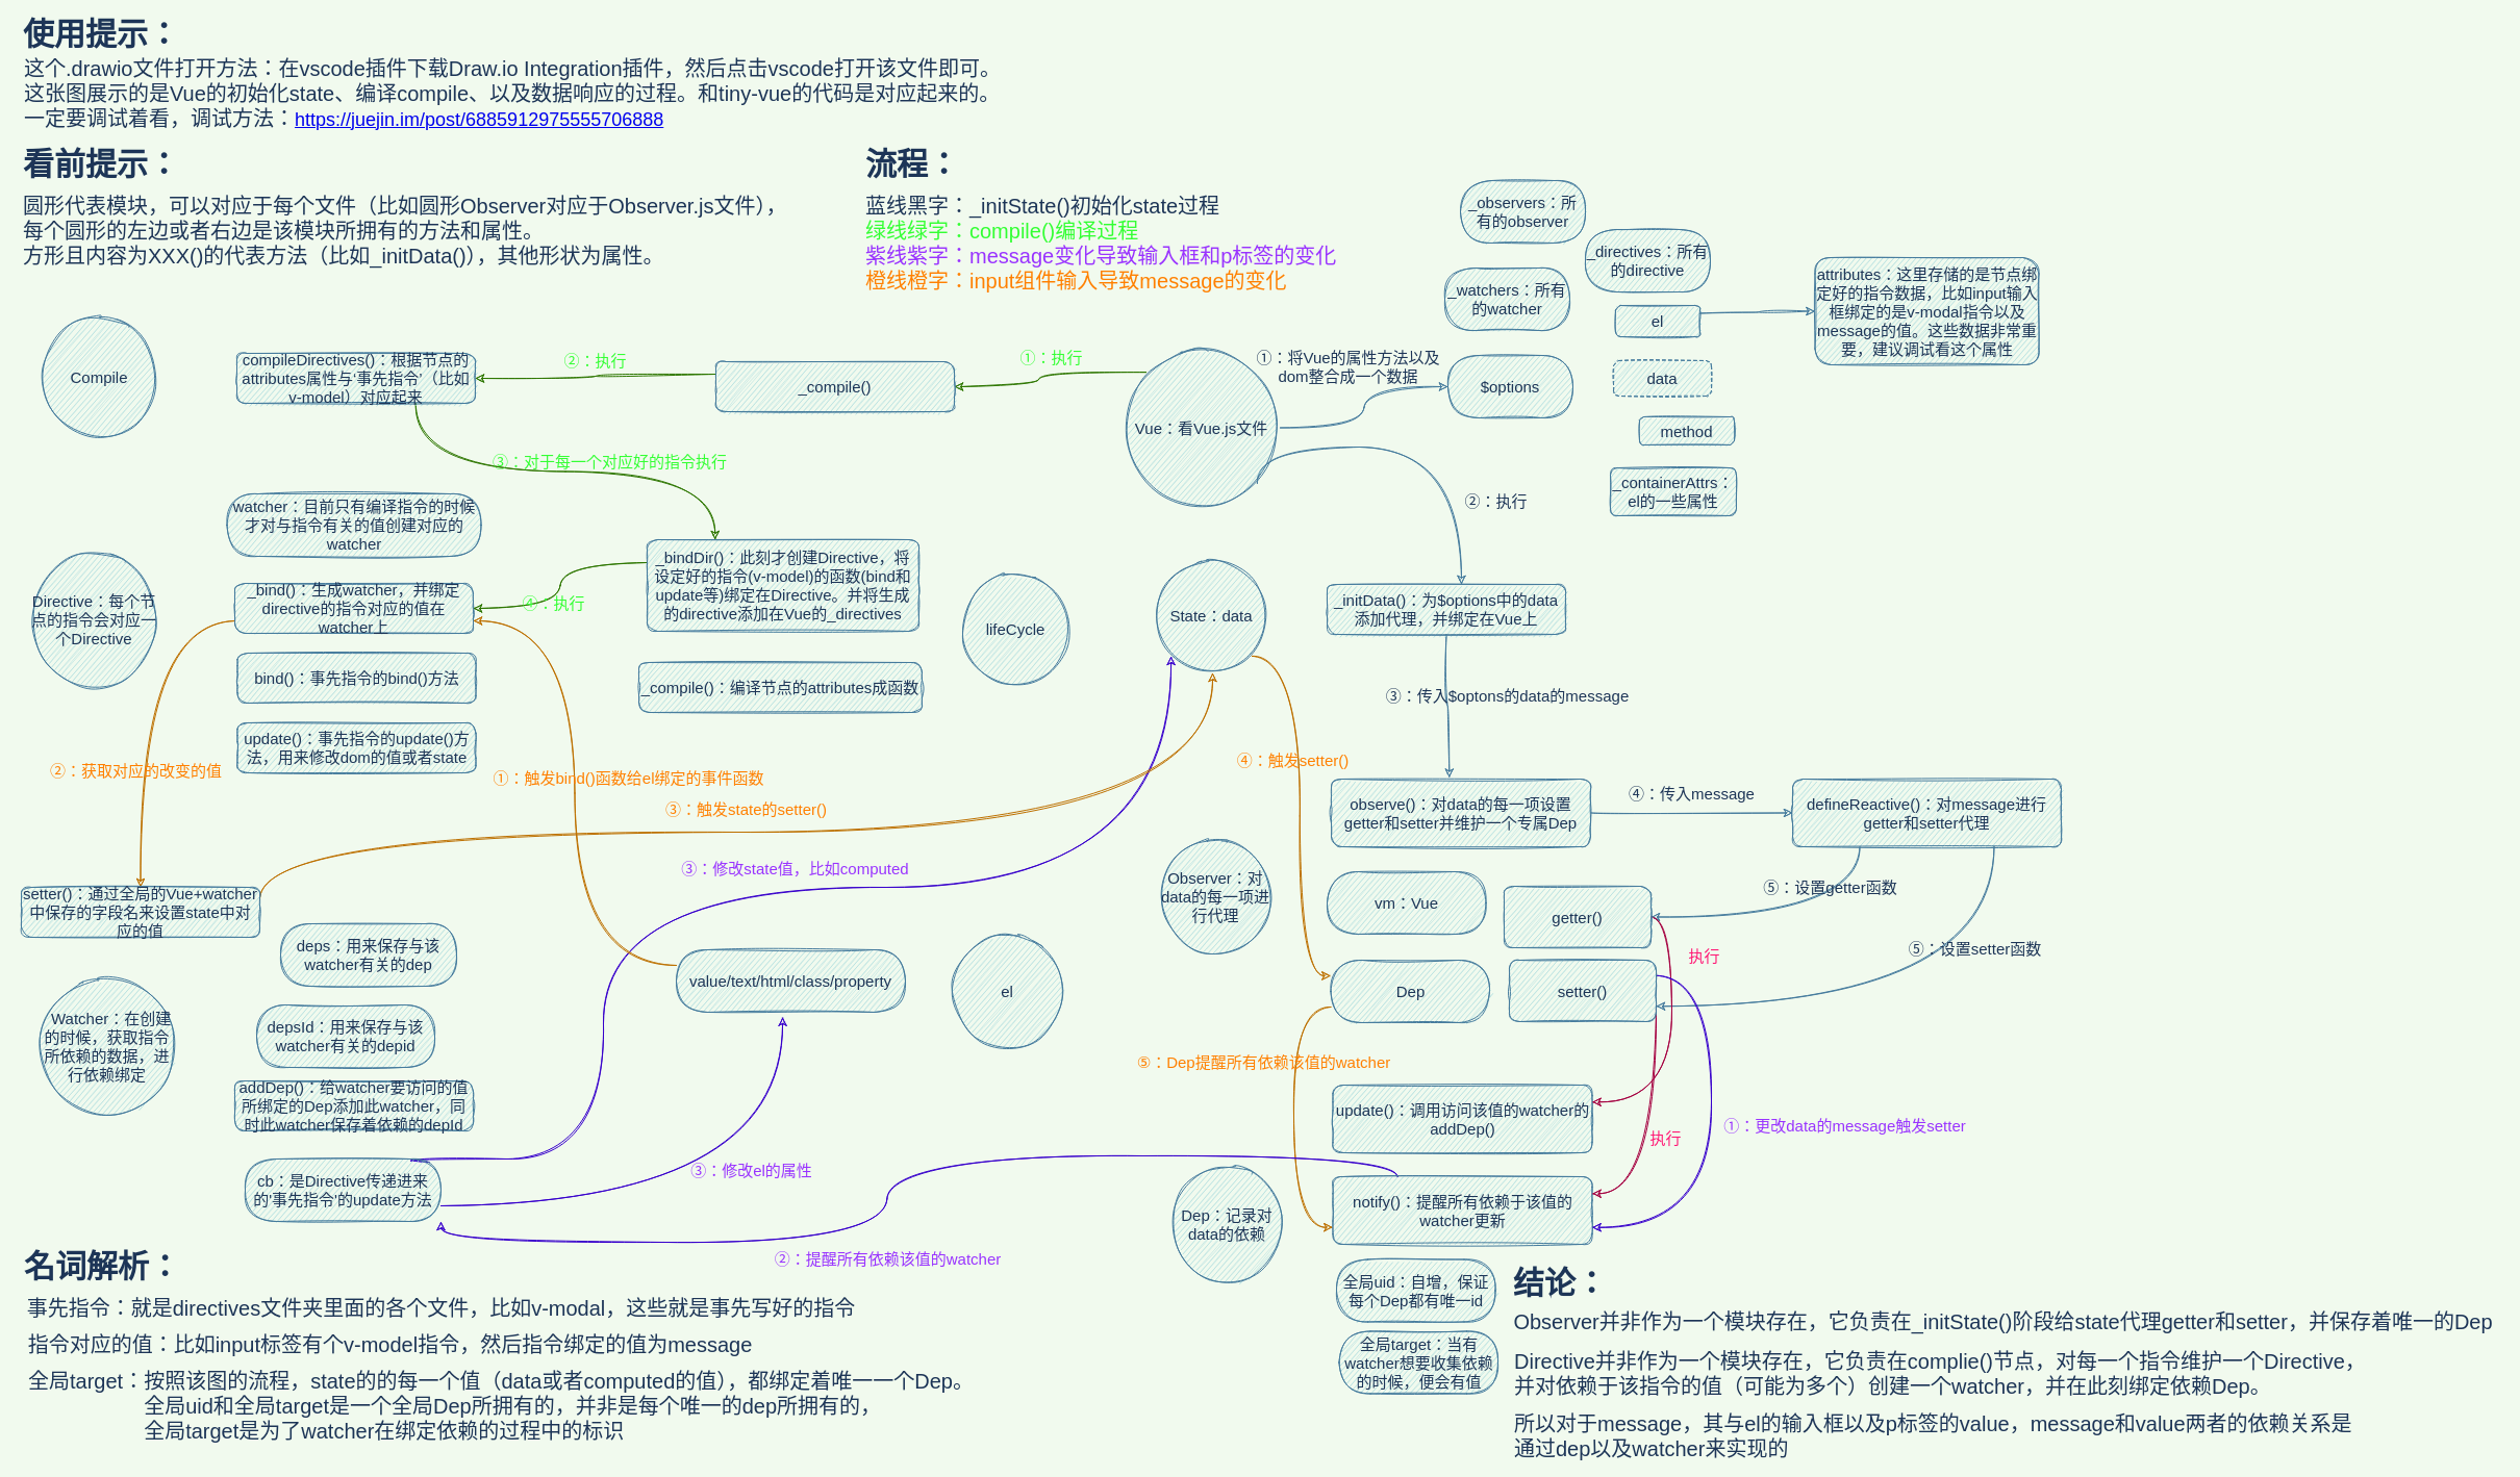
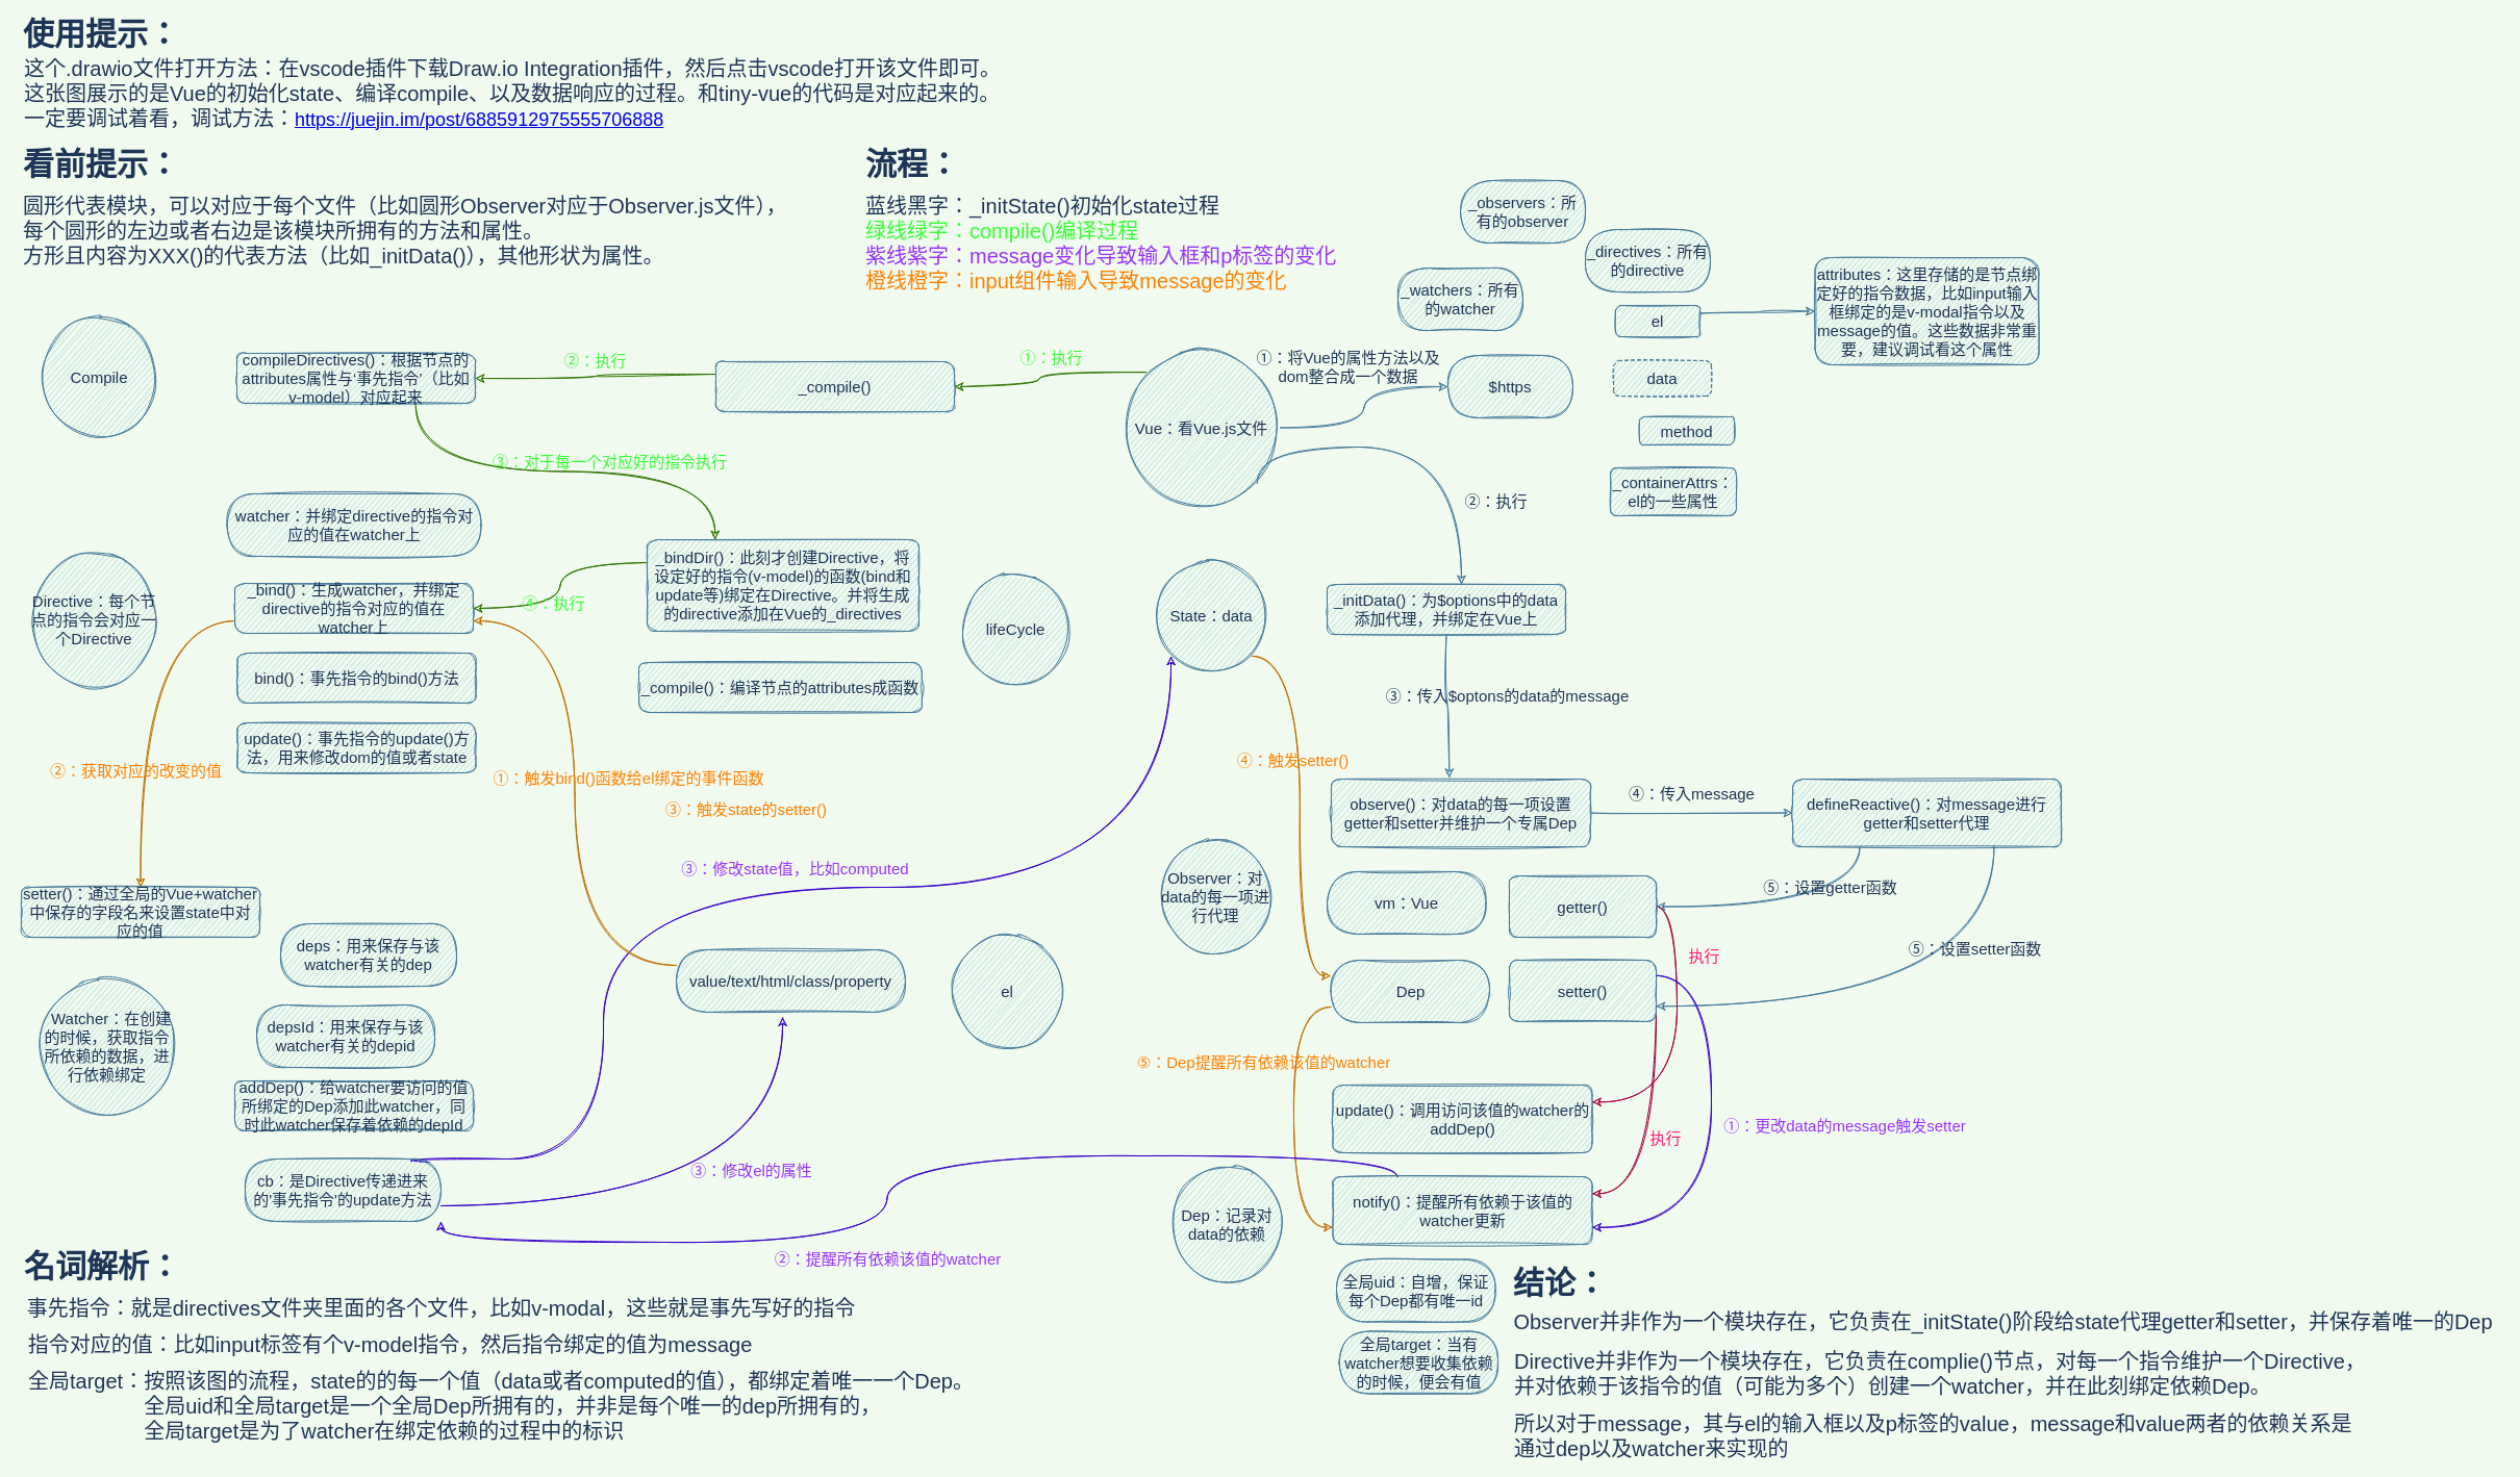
- <mxCell id="70" value="&lt;span&gt;_watchers：所有的watcher&lt;/span&gt;" style="whiteSpace=wrap;html=1;strokeColor=#457B9D;fillColor=#A8DADC;fontSize=15;fontColor=#1D3557;arcSize=50;sketch=1;rounded=1;" parent="1" vertex="1"><mxGeometry x="1387" y="257" width="120" height="60" as="geometry" /></mxCell>
+ <mxCell id="70" value="&lt;span&gt;_watchers：所有的watcher&lt;/span&gt;" style="whiteSpace=wrap;html=1;strokeColor=#457B9D;fillColor=#A8DADC;fontSize=15;fontColor=#1D3557;arcSize=50;sketch=1;rounded=1;" parent="1" vertex="1"><mxGeometry x="1342" y="257" width="120" height="60" as="geometry" /></mxCell>
- <mxCell id="10" value="&lt;span&gt;$options&lt;/span&gt;" style="whiteSpace=wrap;html=1;strokeColor=#457B9D;fillColor=#A8DADC;fontSize=15;fontColor=#1D3557;arcSize=50;sketch=1;rounded=1;" parent="1" vertex="1"><mxGeometry x="1390" y="341" width="120" height="60" as="geometry" /></mxCell>
+ <mxCell id="10" value="&lt;span&gt;$https&lt;/span&gt;" style="whiteSpace=wrap;html=1;strokeColor=#457B9D;fillColor=#A8DADC;fontSize=15;fontColor=#1D3557;arcSize=50;sketch=1;rounded=1;" parent="1" vertex="1"><mxGeometry x="1390" y="341" width="120" height="60" as="geometry" /></mxCell>
- <mxCell id="43" value="&lt;span&gt;watcher：目前只有编译指令的时候才对与指令有关的值创建对应的watcher&lt;/span&gt;" style="whiteSpace=wrap;html=1;strokeColor=#457B9D;fillColor=#A8DADC;fontSize=15;fontColor=#1D3557;arcSize=50;sketch=1;rounded=1;" parent="1" vertex="1"><mxGeometry x="217.5" y="474" width="244" height="60" as="geometry" /></mxCell>
+ <mxCell id="43" value="&lt;span&gt;watcher：并绑定directive的指令对应的值在watcher上&lt;/span&gt;" style="whiteSpace=wrap;html=1;strokeColor=#457B9D;fillColor=#A8DADC;fontSize=15;fontColor=#1D3557;arcSize=50;sketch=1;rounded=1;" parent="1" vertex="1"><mxGeometry x="217.5" y="474" width="244" height="60" as="geometry" /></mxCell>
- <mxCell id="73" style="edgeStyle=orthogonalEdgeStyle;orthogonalLoop=1;jettySize=auto;html=1;exitX=1;exitY=0.25;exitDx=0;exitDy=0;strokeColor=#BD7000;fillColor=#f0a30a;fontColor=#1D3557;labelBackgroundColor=#F1FAEE;curved=1;sketch=1;" parent="1" source="74" target="5" edge="1"><mxGeometry relative="1" as="geometry"><Array as="points"><mxPoint x="249" y="799" /><mxPoint x="1164" y="799" /></Array></mxGeometry></mxCell>
- <mxCell id="80" value="getter()" style="shape=step;perimeter=stepPerimeter;whiteSpace=wrap;html=1;fixedSize=1;strokeColor=#457B9D;fillColor=#A8DADC;fontSize=15;fontColor=#1D3557;size=-3.8;sketch=1;rounded=1;" parent="1" vertex="1"><mxGeometry x="1444" y="851" width="141" height="59" as="geometry" /></mxCell>
+ <mxCell id="80" value="getter()" style="shape=step;perimeter=stepPerimeter;whiteSpace=wrap;html=1;fixedSize=1;strokeColor=#457B9D;fillColor=#A8DADC;fontSize=15;fontColor=#1D3557;size=-3.8;sketch=1;rounded=1;" parent="1" vertex="1"><mxGeometry x="1449" y="841" width="141" height="59" as="geometry" /></mxCell>
